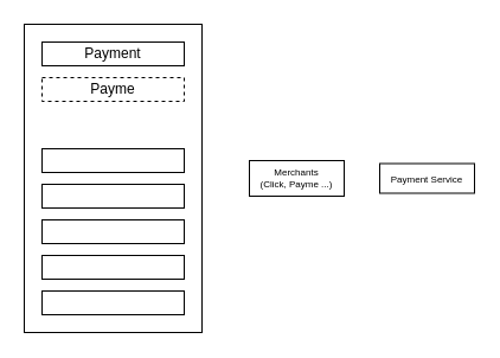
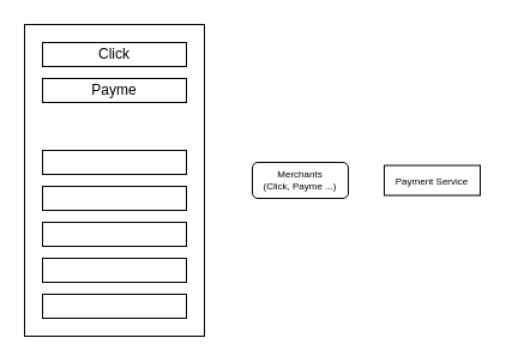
- <mxCell id="5" value="Payment" style="rounded=0;whiteSpace=wrap;html=1;" vertex="1" parent="1"><mxGeometry x="35" y="35" width="120" height="20" as="geometry" /></mxCell>
+ <mxCell id="5" value="Click" style="rounded=0;whiteSpace=wrap;html=1;" vertex="1" parent="1"><mxGeometry x="35" y="35" width="120" height="20" as="geometry" /></mxCell>
- <mxCell id="6" value="Payme" style="rounded=0;whiteSpace=wrap;html=1;dashed=1;" vertex="1" parent="1"><mxGeometry x="35" y="65" width="120" height="20" as="geometry" /></mxCell>
+ <mxCell id="6" value="Payme" style="rounded=0;whiteSpace=wrap;html=1;" vertex="1" parent="1"><mxGeometry x="35" y="65" width="120" height="20" as="geometry" /></mxCell>
- <mxCell id="3" value="&lt;p style=&quot;line-height: 120%; font-size: 8px;&quot;&gt;Merchants&lt;br&gt;(Click, Payme ...)&lt;/p&gt;" style="whiteSpace=wrap;html=1;rounded=0;" vertex="1" parent="1"><mxGeometry x="210" y="135" width="80" height="30" as="geometry" /></mxCell>
+ <mxCell id="3" value="&lt;p style=&quot;line-height: 120%; font-size: 8px;&quot;&gt;Merchants&lt;br&gt;(Click, Payme ...)&lt;/p&gt;" style="rounded=1;whiteSpace=wrap;html=1;" vertex="1" parent="1"><mxGeometry x="210" y="135" width="80" height="30" as="geometry" /></mxCell>
